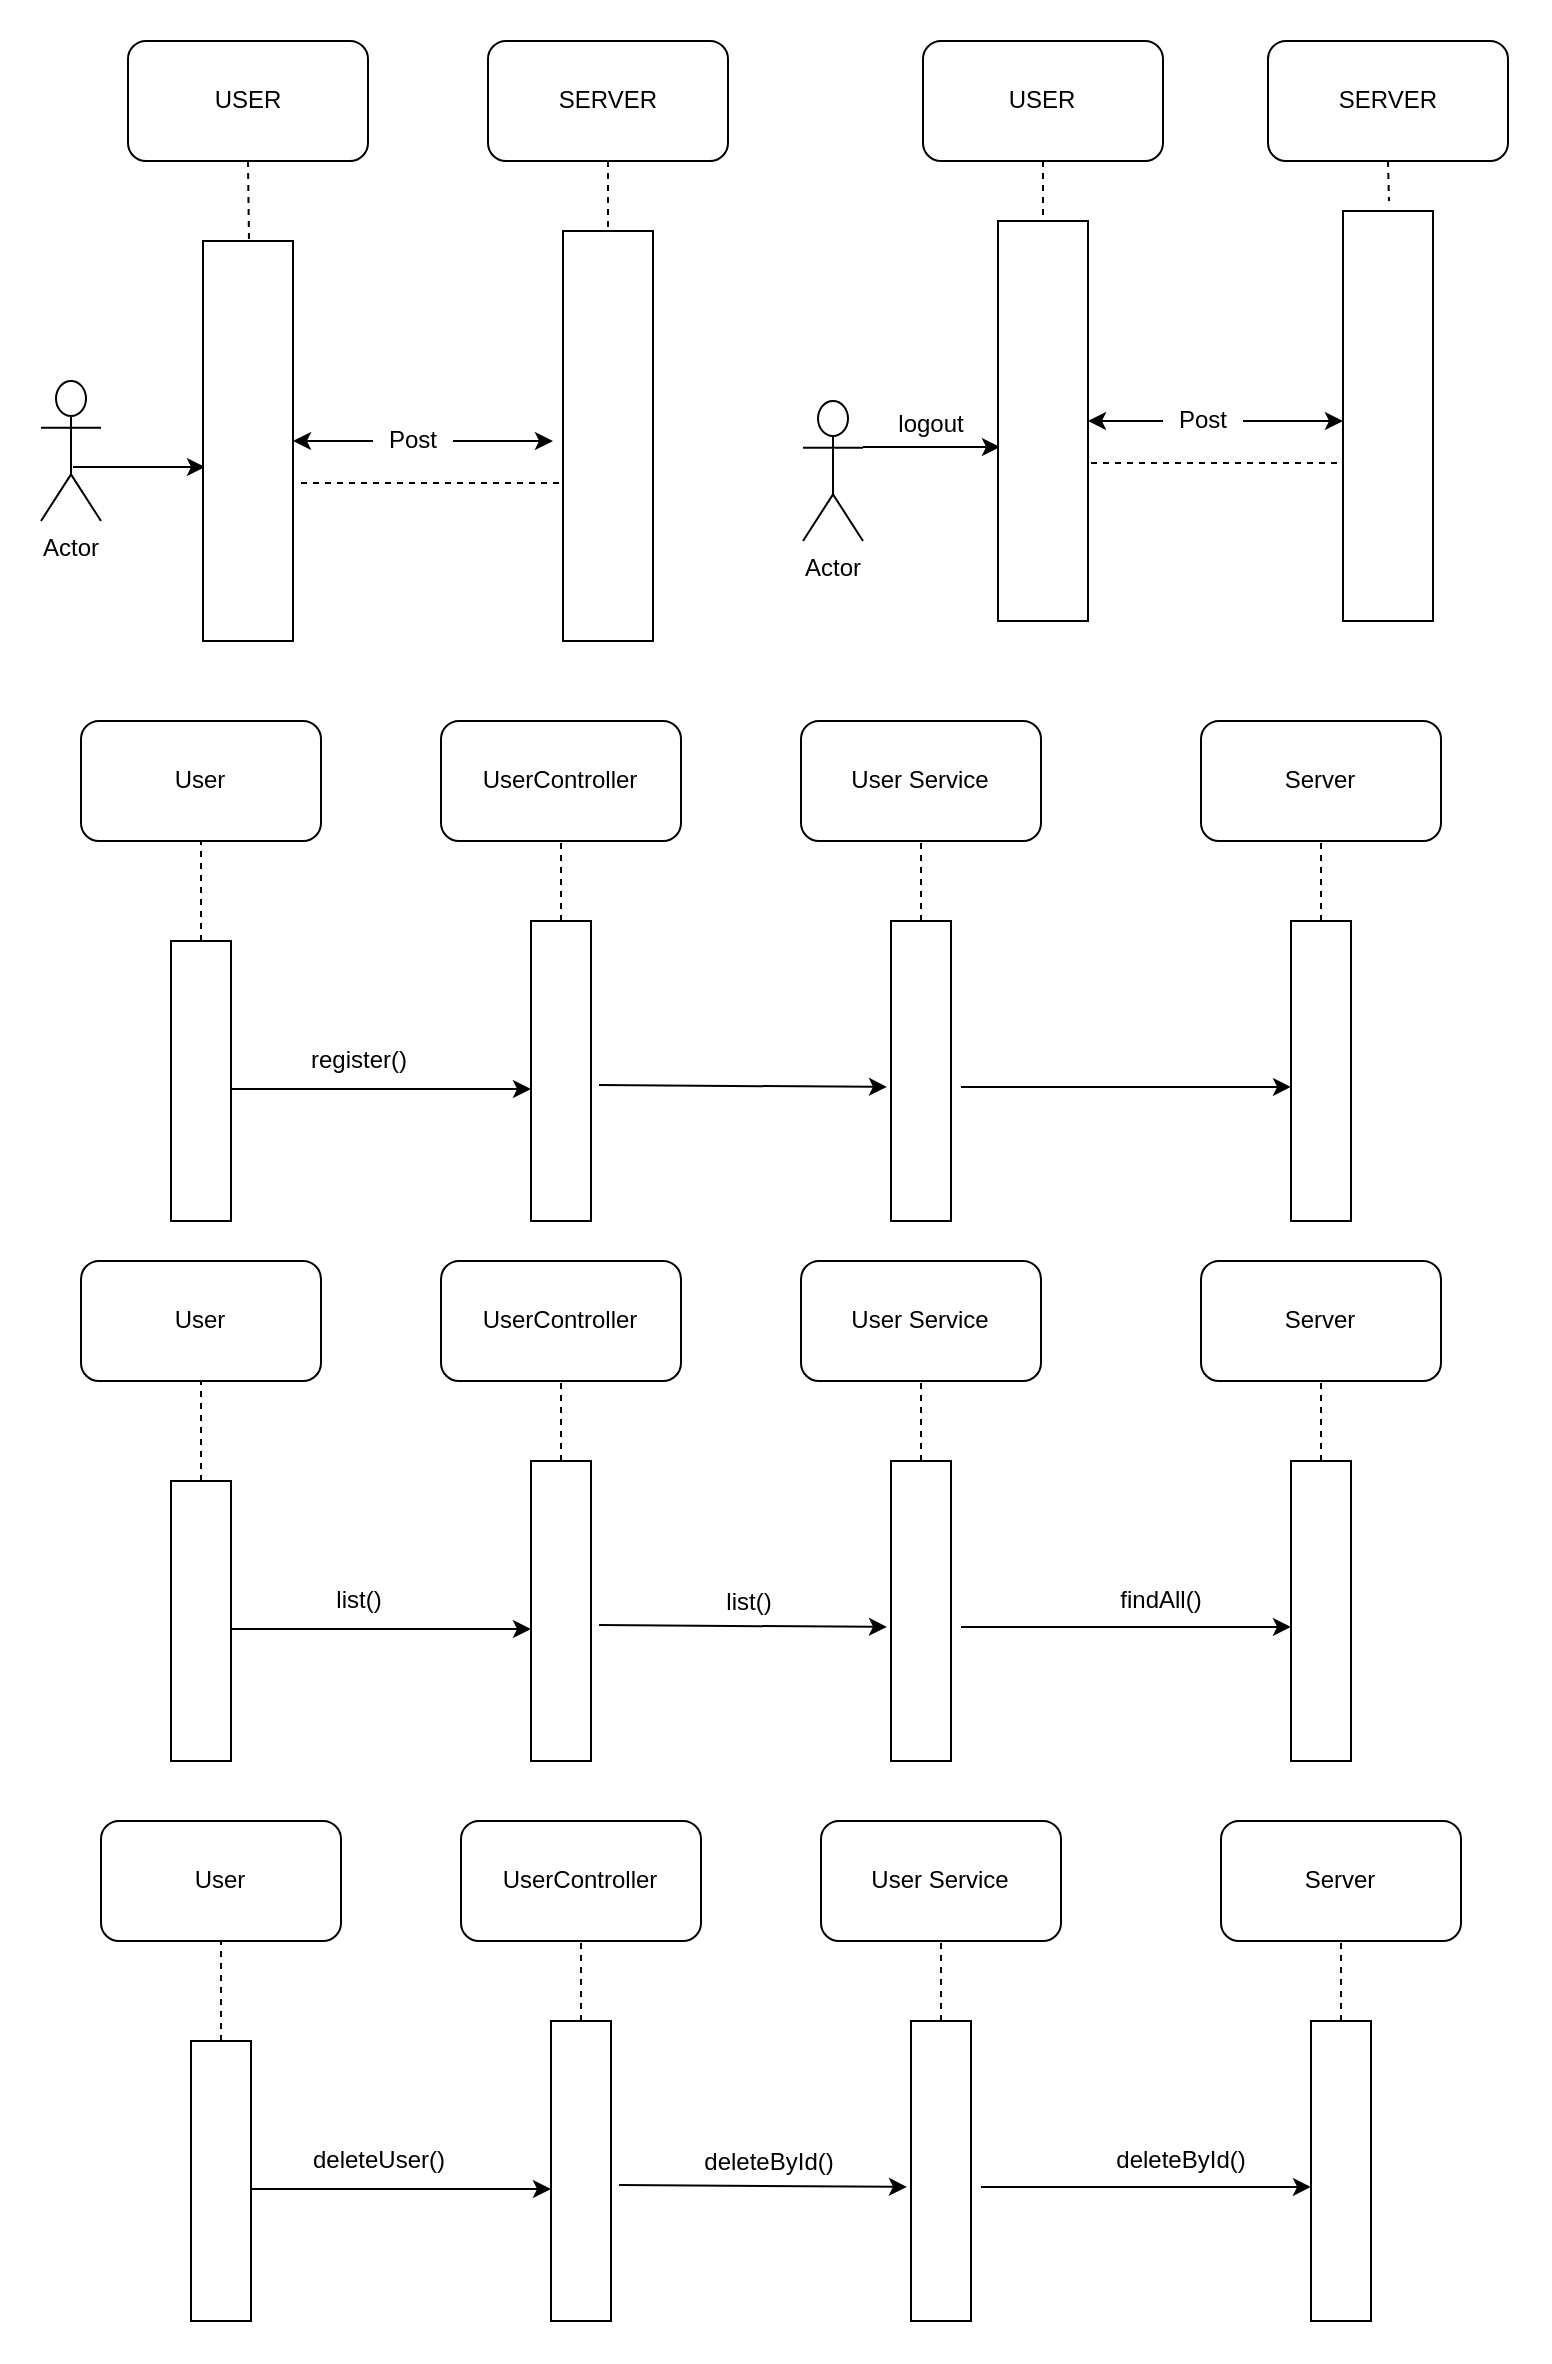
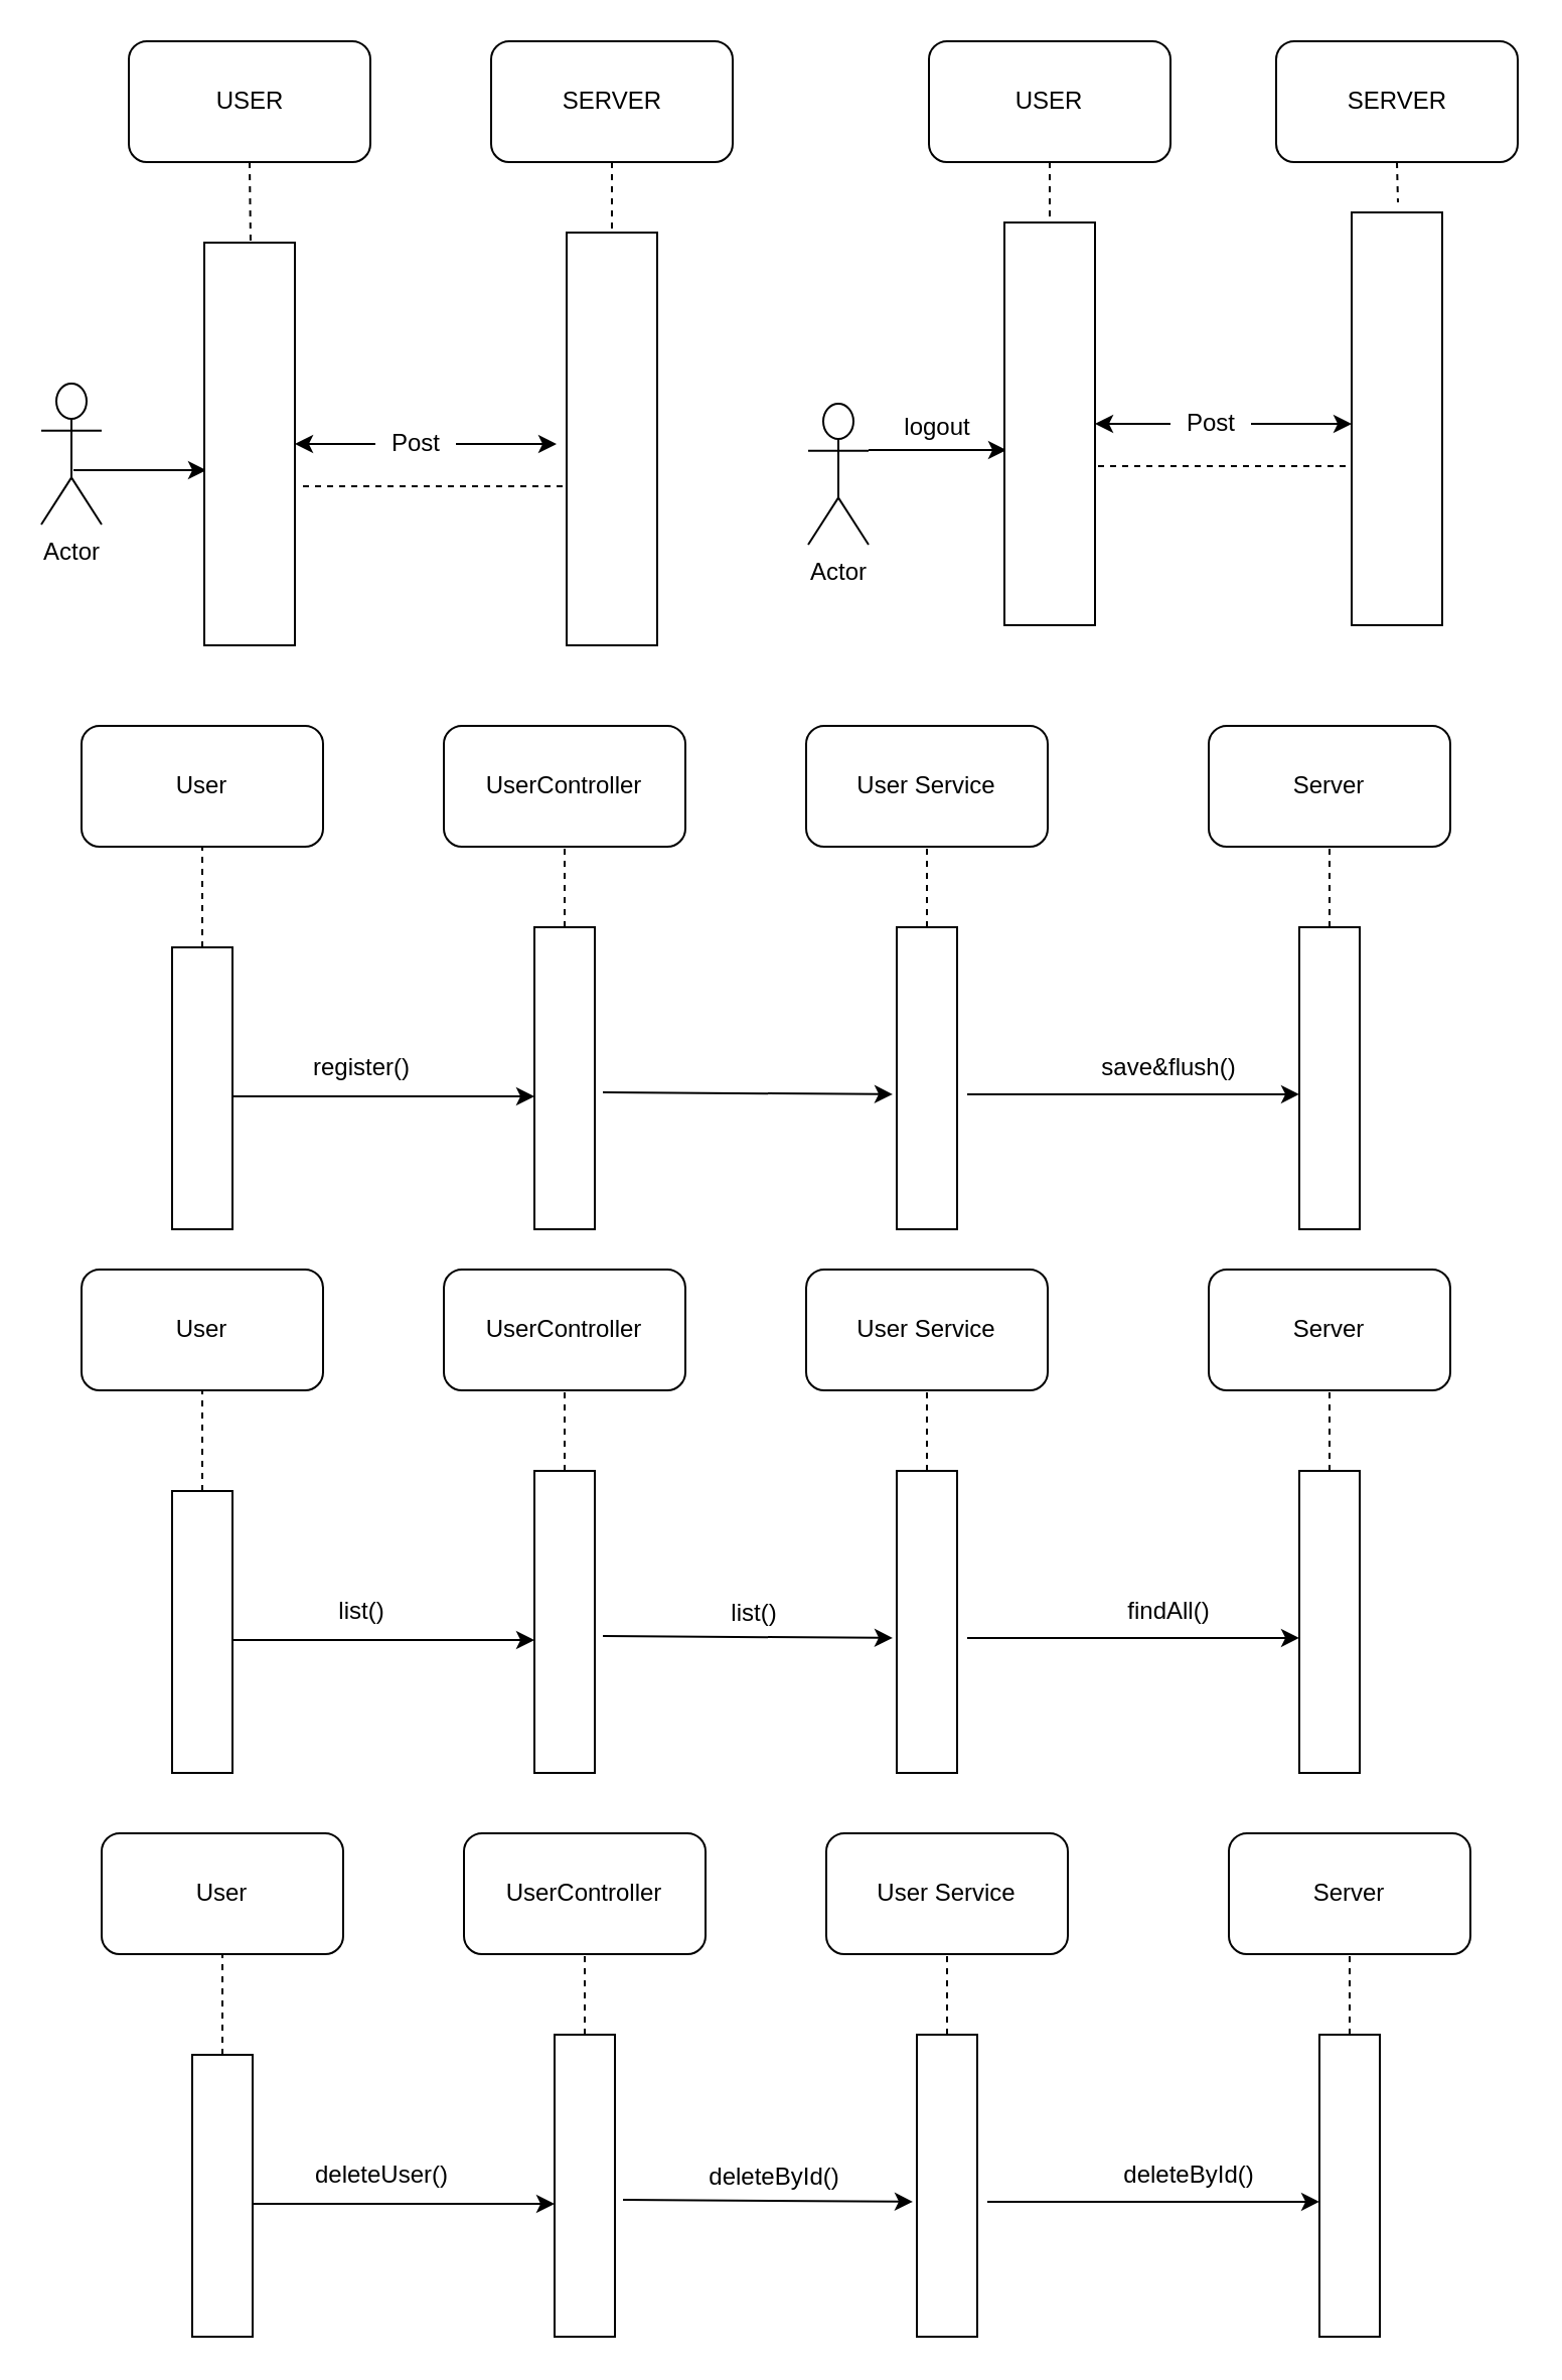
+ <mxCell id="27" value="save&amp;amp;flush()" style="text;html=1;align=center;verticalAlign=middle;resizable=0;points=[];autosize=1;" vertex="1" parent="1"><mxGeometry x="540" y="520" width="80" height="20" as="geometry" /></mxCell>
